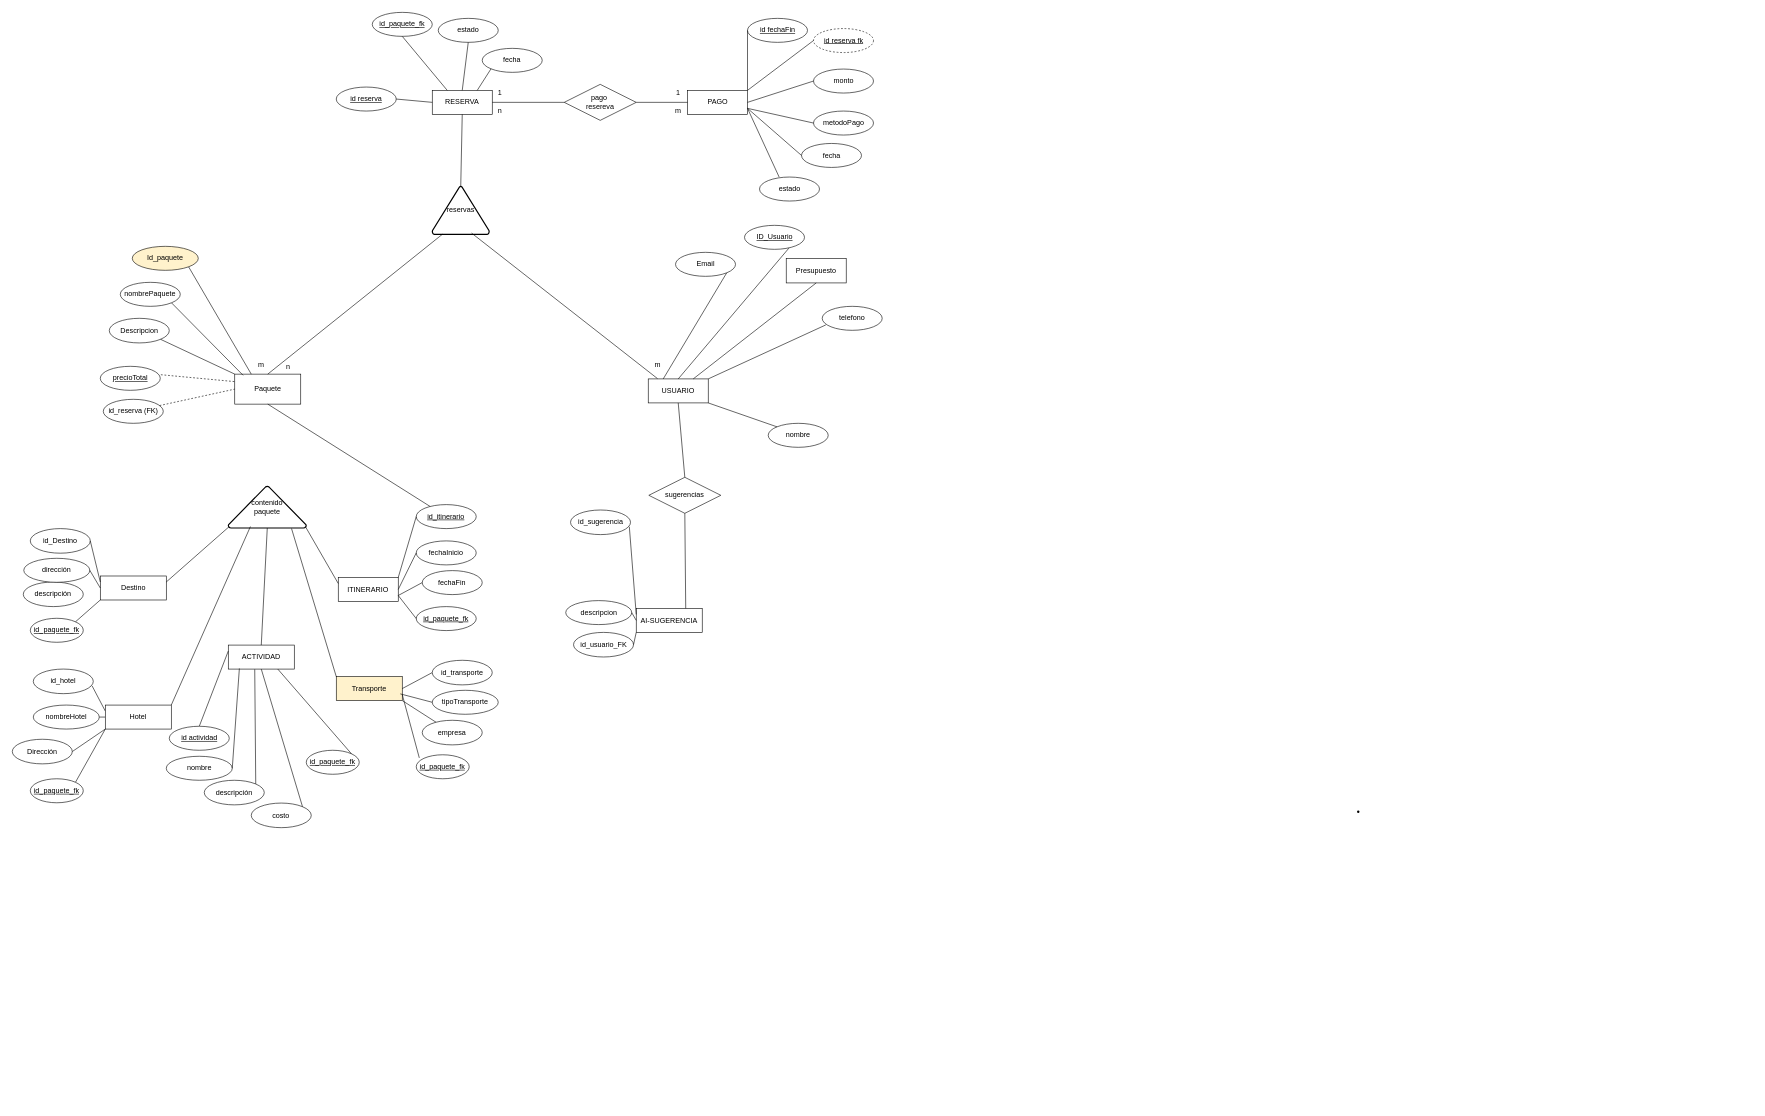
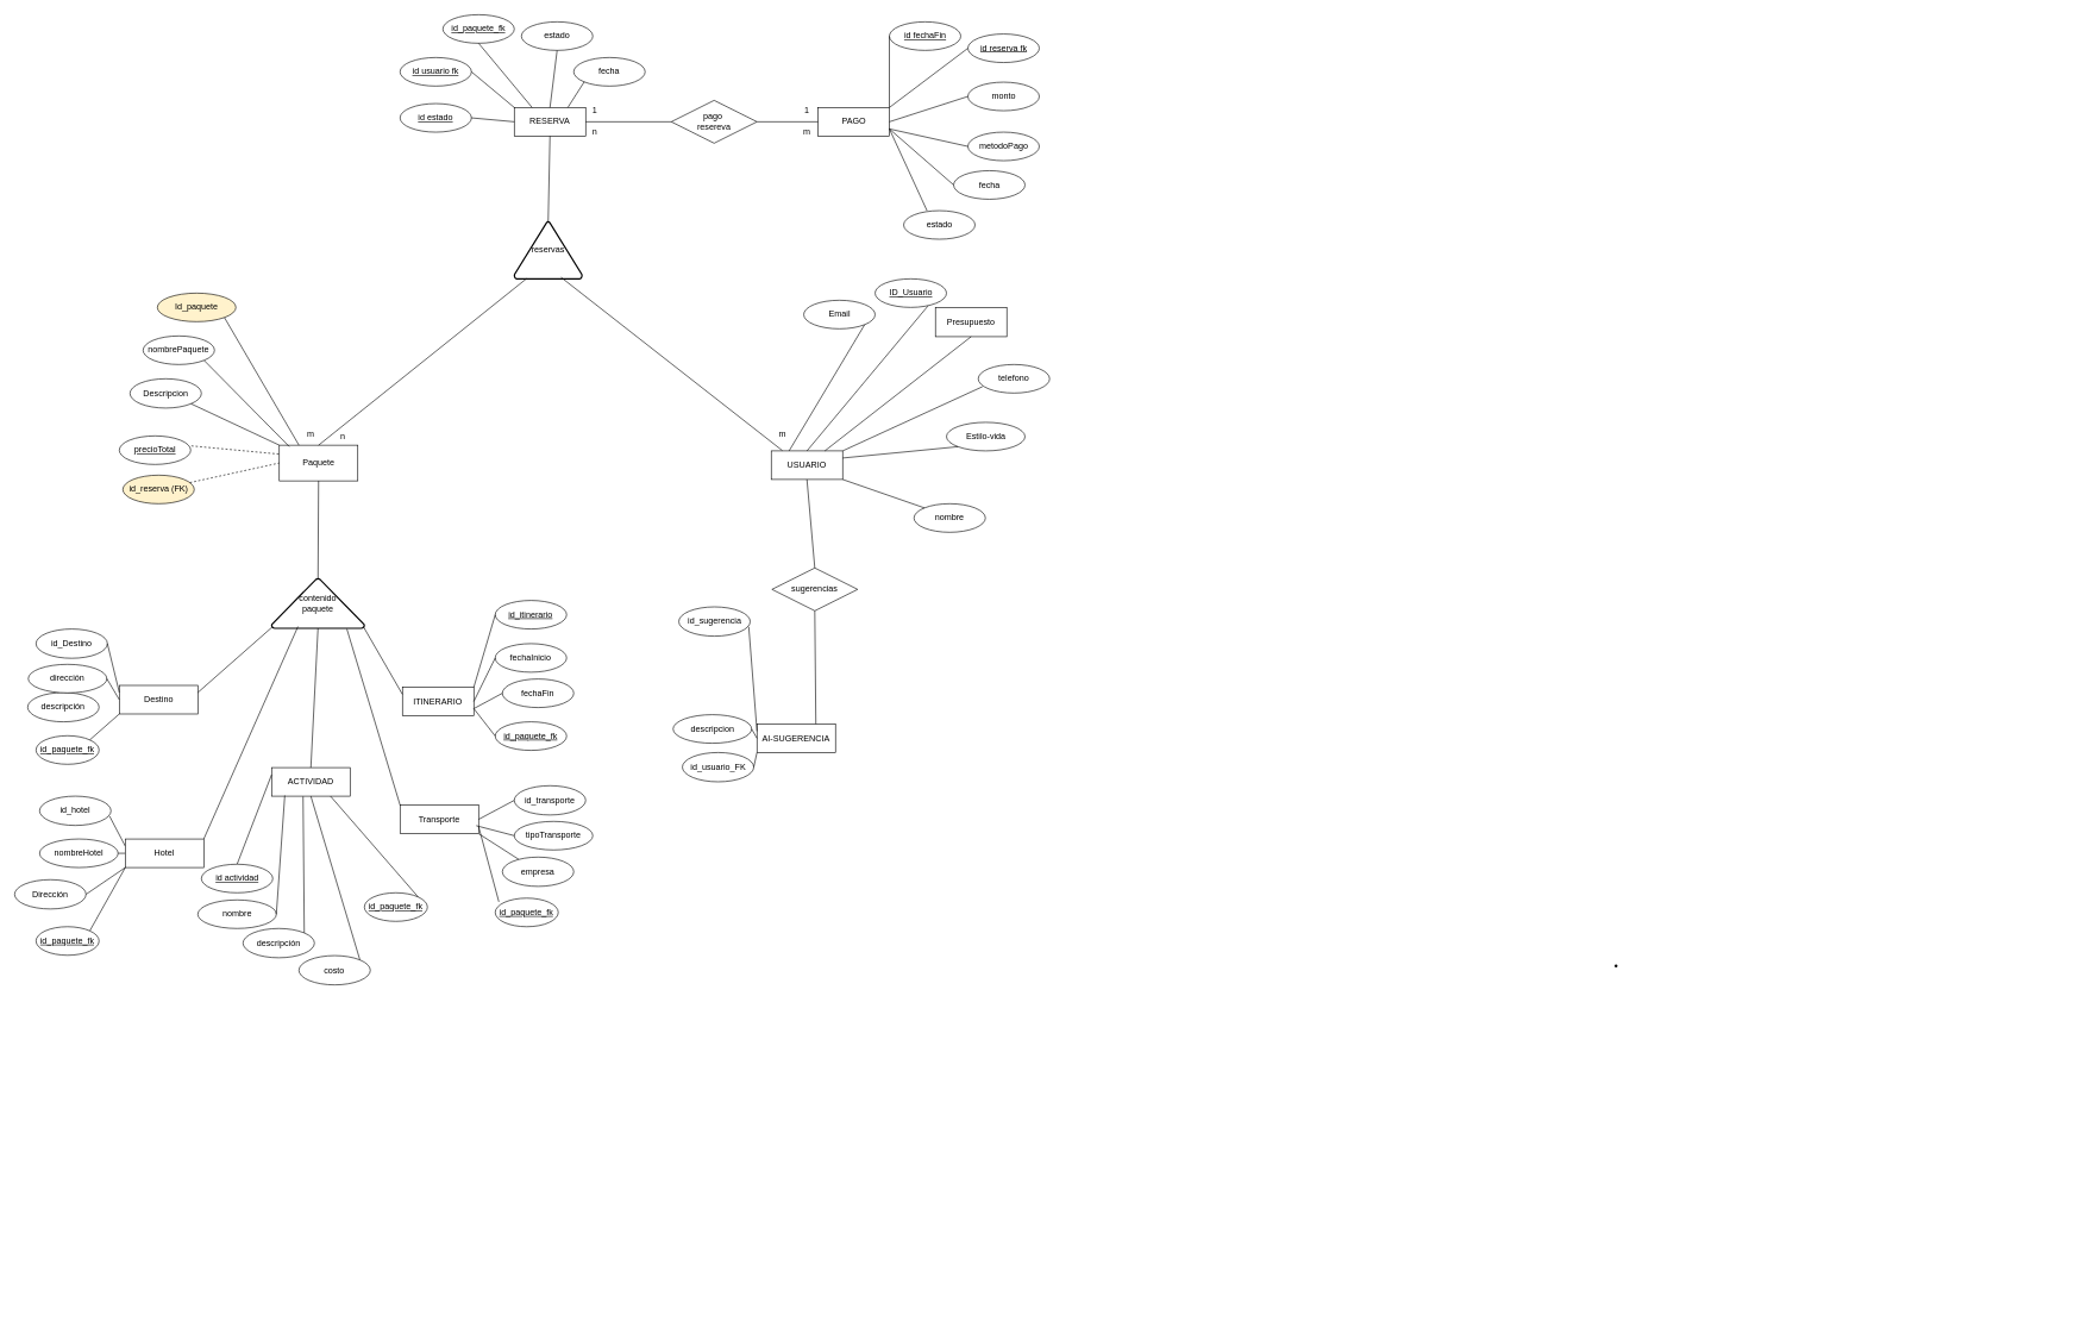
- <mxCell id="87" value="id reserva fk" style="ellipse;whiteSpace=wrap;html=1;align=center;fontStyle=4;dashed=1;" parent="1" vertex="1"><mxGeometry x="1355.5" y="47" width="100" height="40" as="geometry" /></mxCell>
+ <mxCell id="87" value="id reserva fk" style="ellipse;whiteSpace=wrap;html=1;align=center;fontStyle=4;" parent="1" vertex="1"><mxGeometry x="1355.5" y="47" width="100" height="40" as="geometry" /></mxCell>
+ <mxCell id="83" value="id usuario fk" style="ellipse;whiteSpace=wrap;html=1;align=center;fontStyle=4;" parent="1" vertex="1"><mxGeometry x="560" y="80" width="100" height="40" as="geometry" /></mxCell>
+ <mxCell id="114" value="" style="endArrow=none;html=1;rounded=0;exitX=1;exitY=0.5;exitDx=0;exitDy=0;entryX=0;entryY=0;entryDx=0;entryDy=0;" parent="1" source="83" target="79" edge="1"><mxGeometry relative="1" as="geometry"><mxPoint x="590" y="145" as="sourcePoint" /><mxPoint x="730" y="180" as="targetPoint" /></mxGeometry></mxCell>
- <mxCell id="81" value="id reserva" style="ellipse;whiteSpace=wrap;html=1;align=center;fontStyle=4;" parent="1" vertex="1"><mxGeometry x="560" y="144.5" width="100" height="40" as="geometry" /></mxCell>
+ <mxCell id="81" value="id estado" style="ellipse;whiteSpace=wrap;html=1;align=center;fontStyle=4;" parent="1" vertex="1"><mxGeometry x="560" y="144.5" width="100" height="40" as="geometry" /></mxCell>
- <mxCell id="3" value="ID_Usuario" style="ellipse;whiteSpace=wrap;html=1;align=center;fontStyle=4;" parent="1" vertex="1"><mxGeometry x="1240.5" y="375" width="100" height="40" as="geometry" /></mxCell>
+ <mxCell id="3" value="ID_Usuario" style="ellipse;whiteSpace=wrap;html=1;align=center;fontStyle=4;" parent="1" vertex="1"><mxGeometry x="1225.5" y="390" width="100" height="40" as="geometry" /></mxCell>
+ <mxCell id="8" value="&lt;span style=&quot;text-align: left; text-wrap: nowrap;&quot;&gt;Estilo-vida&lt;/span&gt;" style="ellipse;whiteSpace=wrap;html=1;align=center;" parent="1" vertex="1"><mxGeometry x="1325.5" y="591" width="110" height="40" as="geometry" /></mxCell>
+ <mxCell id="14" value="" style="endArrow=none;html=1;rounded=0;exitX=0;exitY=1;exitDx=0;exitDy=0;entryX=1;entryY=0.25;entryDx=0;entryDy=0;" parent="1" source="8" target="2" edge="1"><mxGeometry relative="1" as="geometry"><mxPoint x="1225.5" y="1076" as="sourcePoint" /><mxPoint x="1145.5" y="666" as="targetPoint" /><Array as="points" /></mxGeometry></mxCell>
- <mxCell id="25" value="id_reserva (FK)" style="ellipse;whiteSpace=wrap;html=1;align=center;" parent="1" vertex="1"><mxGeometry x="171.66" y="665" width="100" height="40" as="geometry" /></mxCell>
+ <mxCell id="25" value="id_reserva (FK)" style="ellipse;whiteSpace=wrap;html=1;align=center;fillColor=#fff2cc;" parent="1" vertex="1"><mxGeometry x="171.66" y="665" width="100" height="40" as="geometry" /></mxCell>
- <mxCell id="104" value="" style="endArrow=none;html=1;rounded=0;exitX=0.5;exitY=1;exitDx=0;exitDy=0;" parent="1" source="23" target="61" edge="1"><mxGeometry relative="1" as="geometry"><mxPoint x="540" y="750" as="sourcePoint" /><mxPoint x="700" y="750" as="targetPoint" /></mxGeometry></mxCell>
+ <mxCell id="104" value="" style="endArrow=none;html=1;rounded=0;exitX=0.5;exitY=1;exitDx=0;exitDy=0;entryX=0.5;entryY=0;entryDx=0;entryDy=0;entryPerimeter=0;" parent="1" source="23" target="98" edge="1"><mxGeometry relative="1" as="geometry"><mxPoint x="540" y="750" as="sourcePoint" /><mxPoint x="700" y="750" as="targetPoint" /></mxGeometry></mxCell>
- <mxCell id="45" value="Transporte" style="whiteSpace=wrap;html=1;align=center;fillColor=#fff2cc;" parent="1" vertex="1"><mxGeometry x="560" y="1127.14" width="110" height="40" as="geometry" /></mxCell>
+ <mxCell id="45" value="Transporte" style="whiteSpace=wrap;html=1;align=center;" parent="1" vertex="1"><mxGeometry x="560" y="1127.14" width="110" height="40" as="geometry" /></mxCell>
